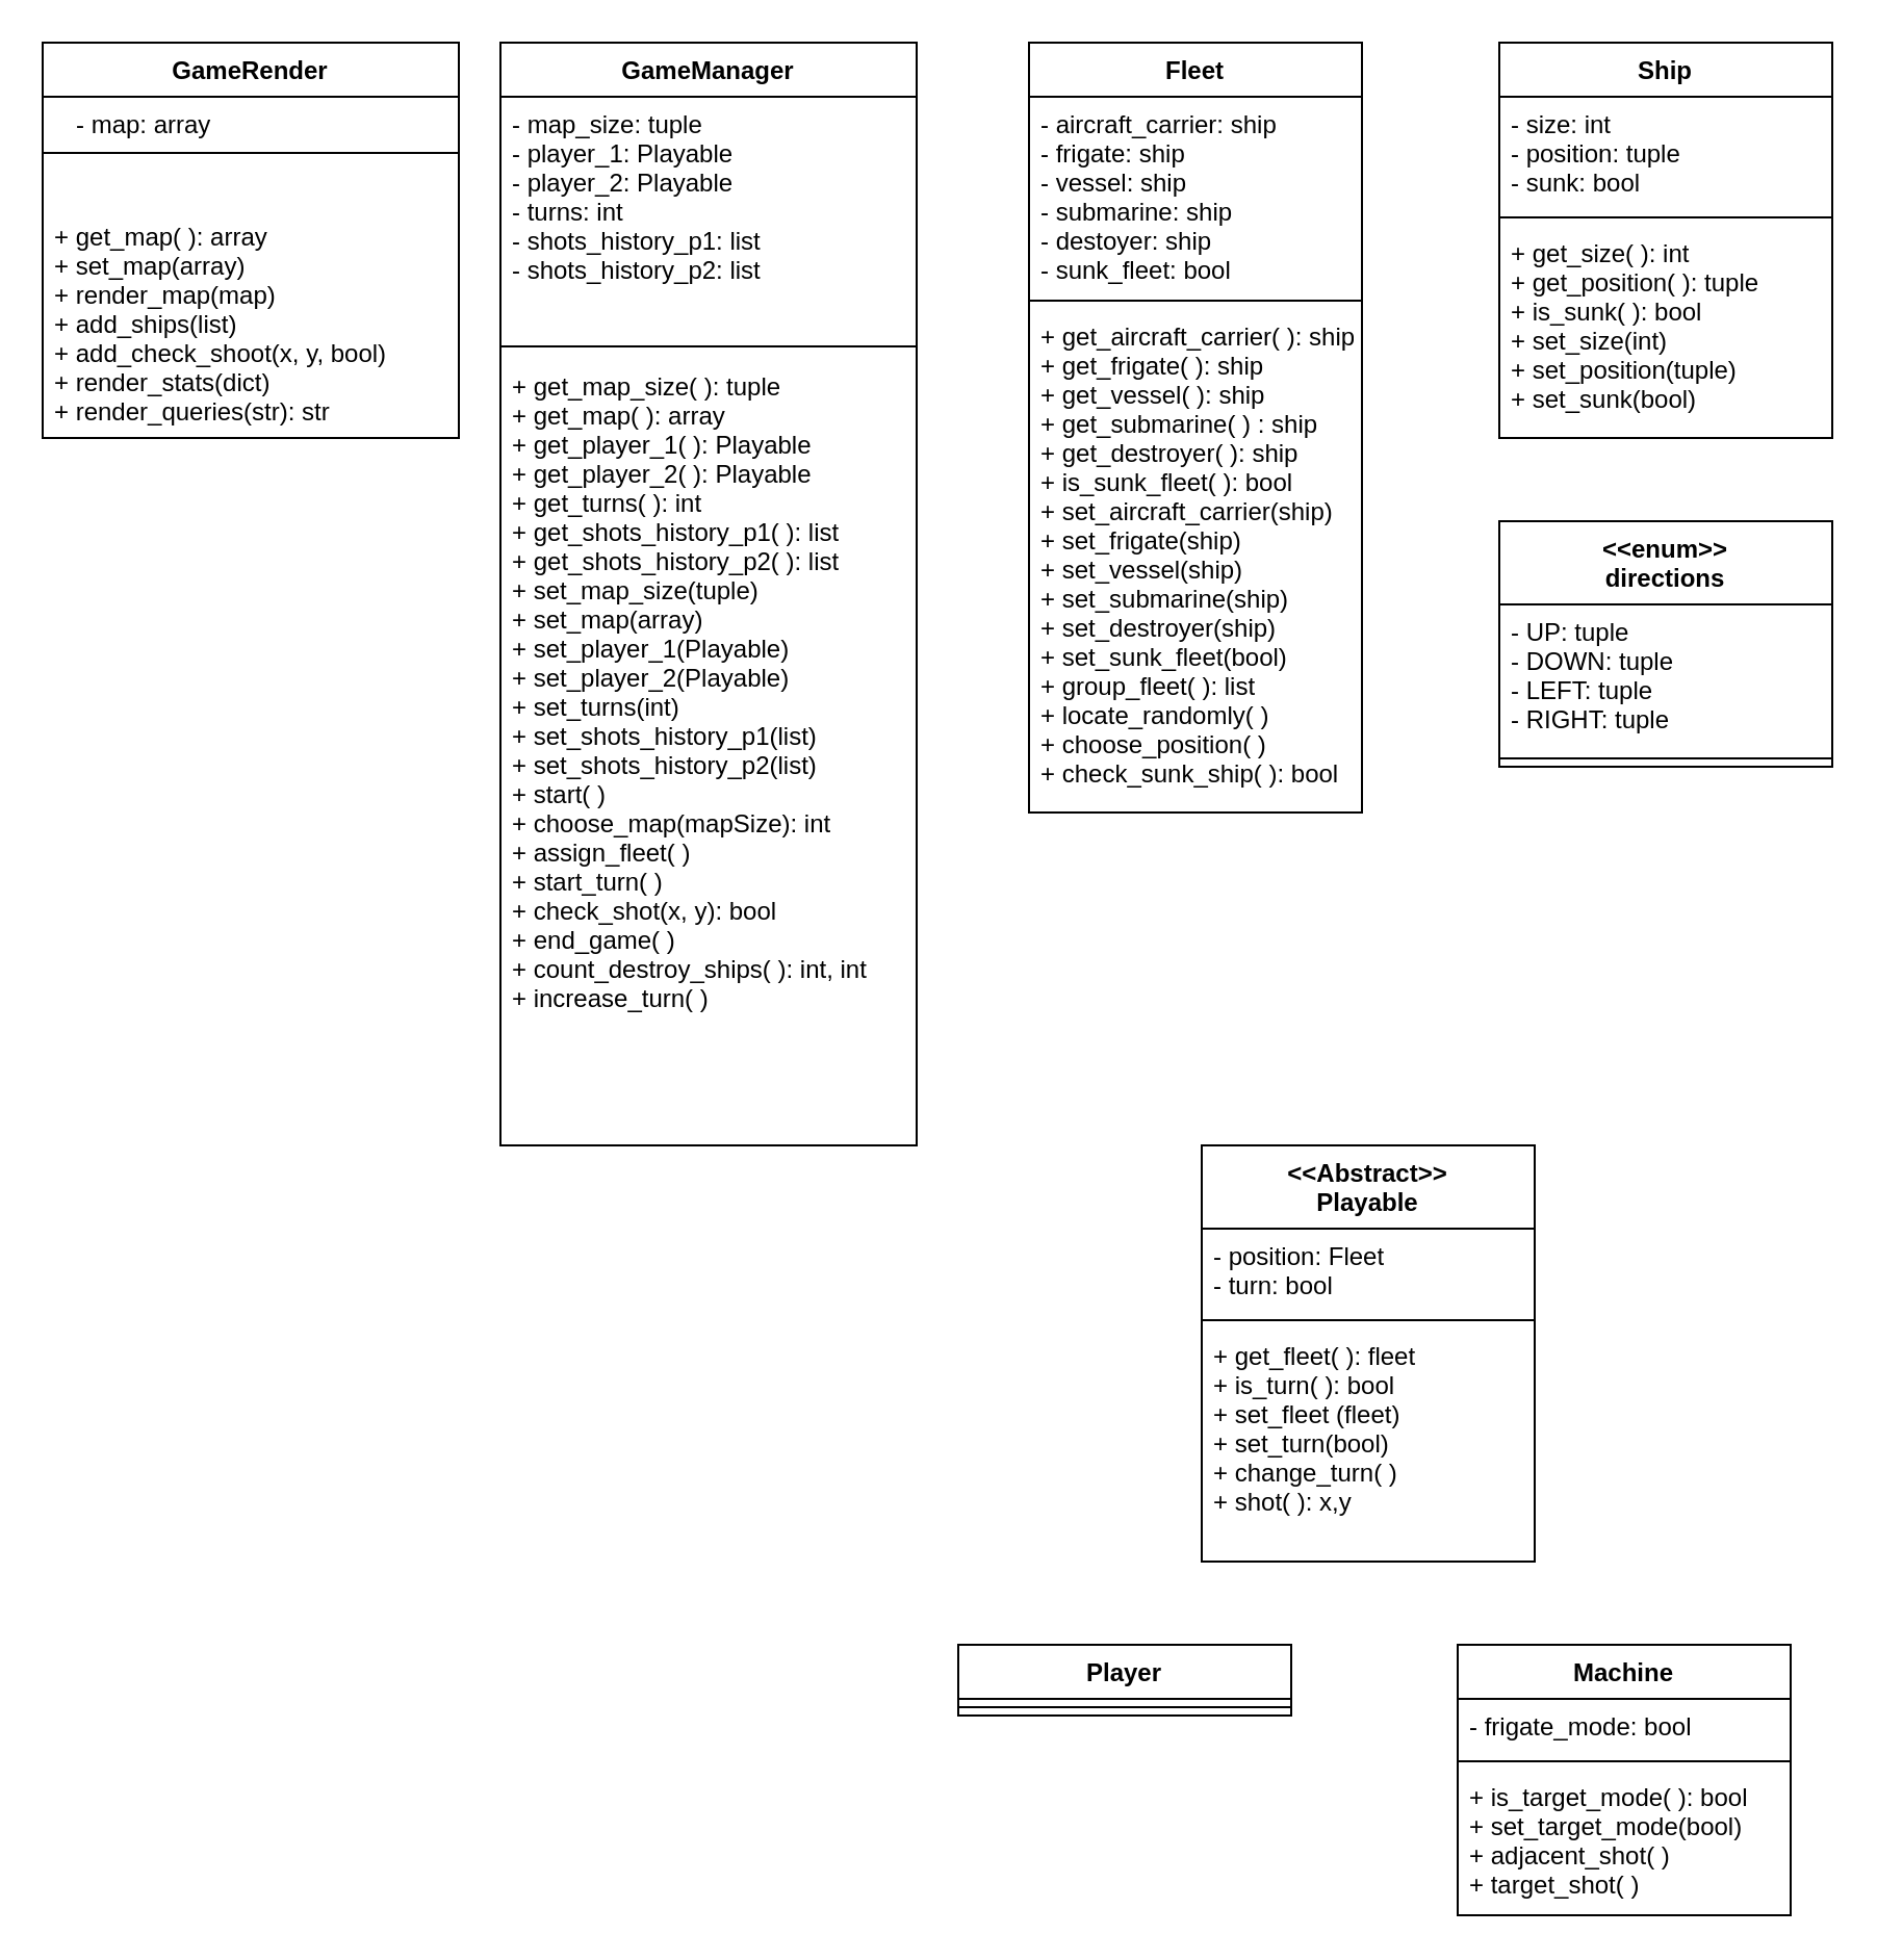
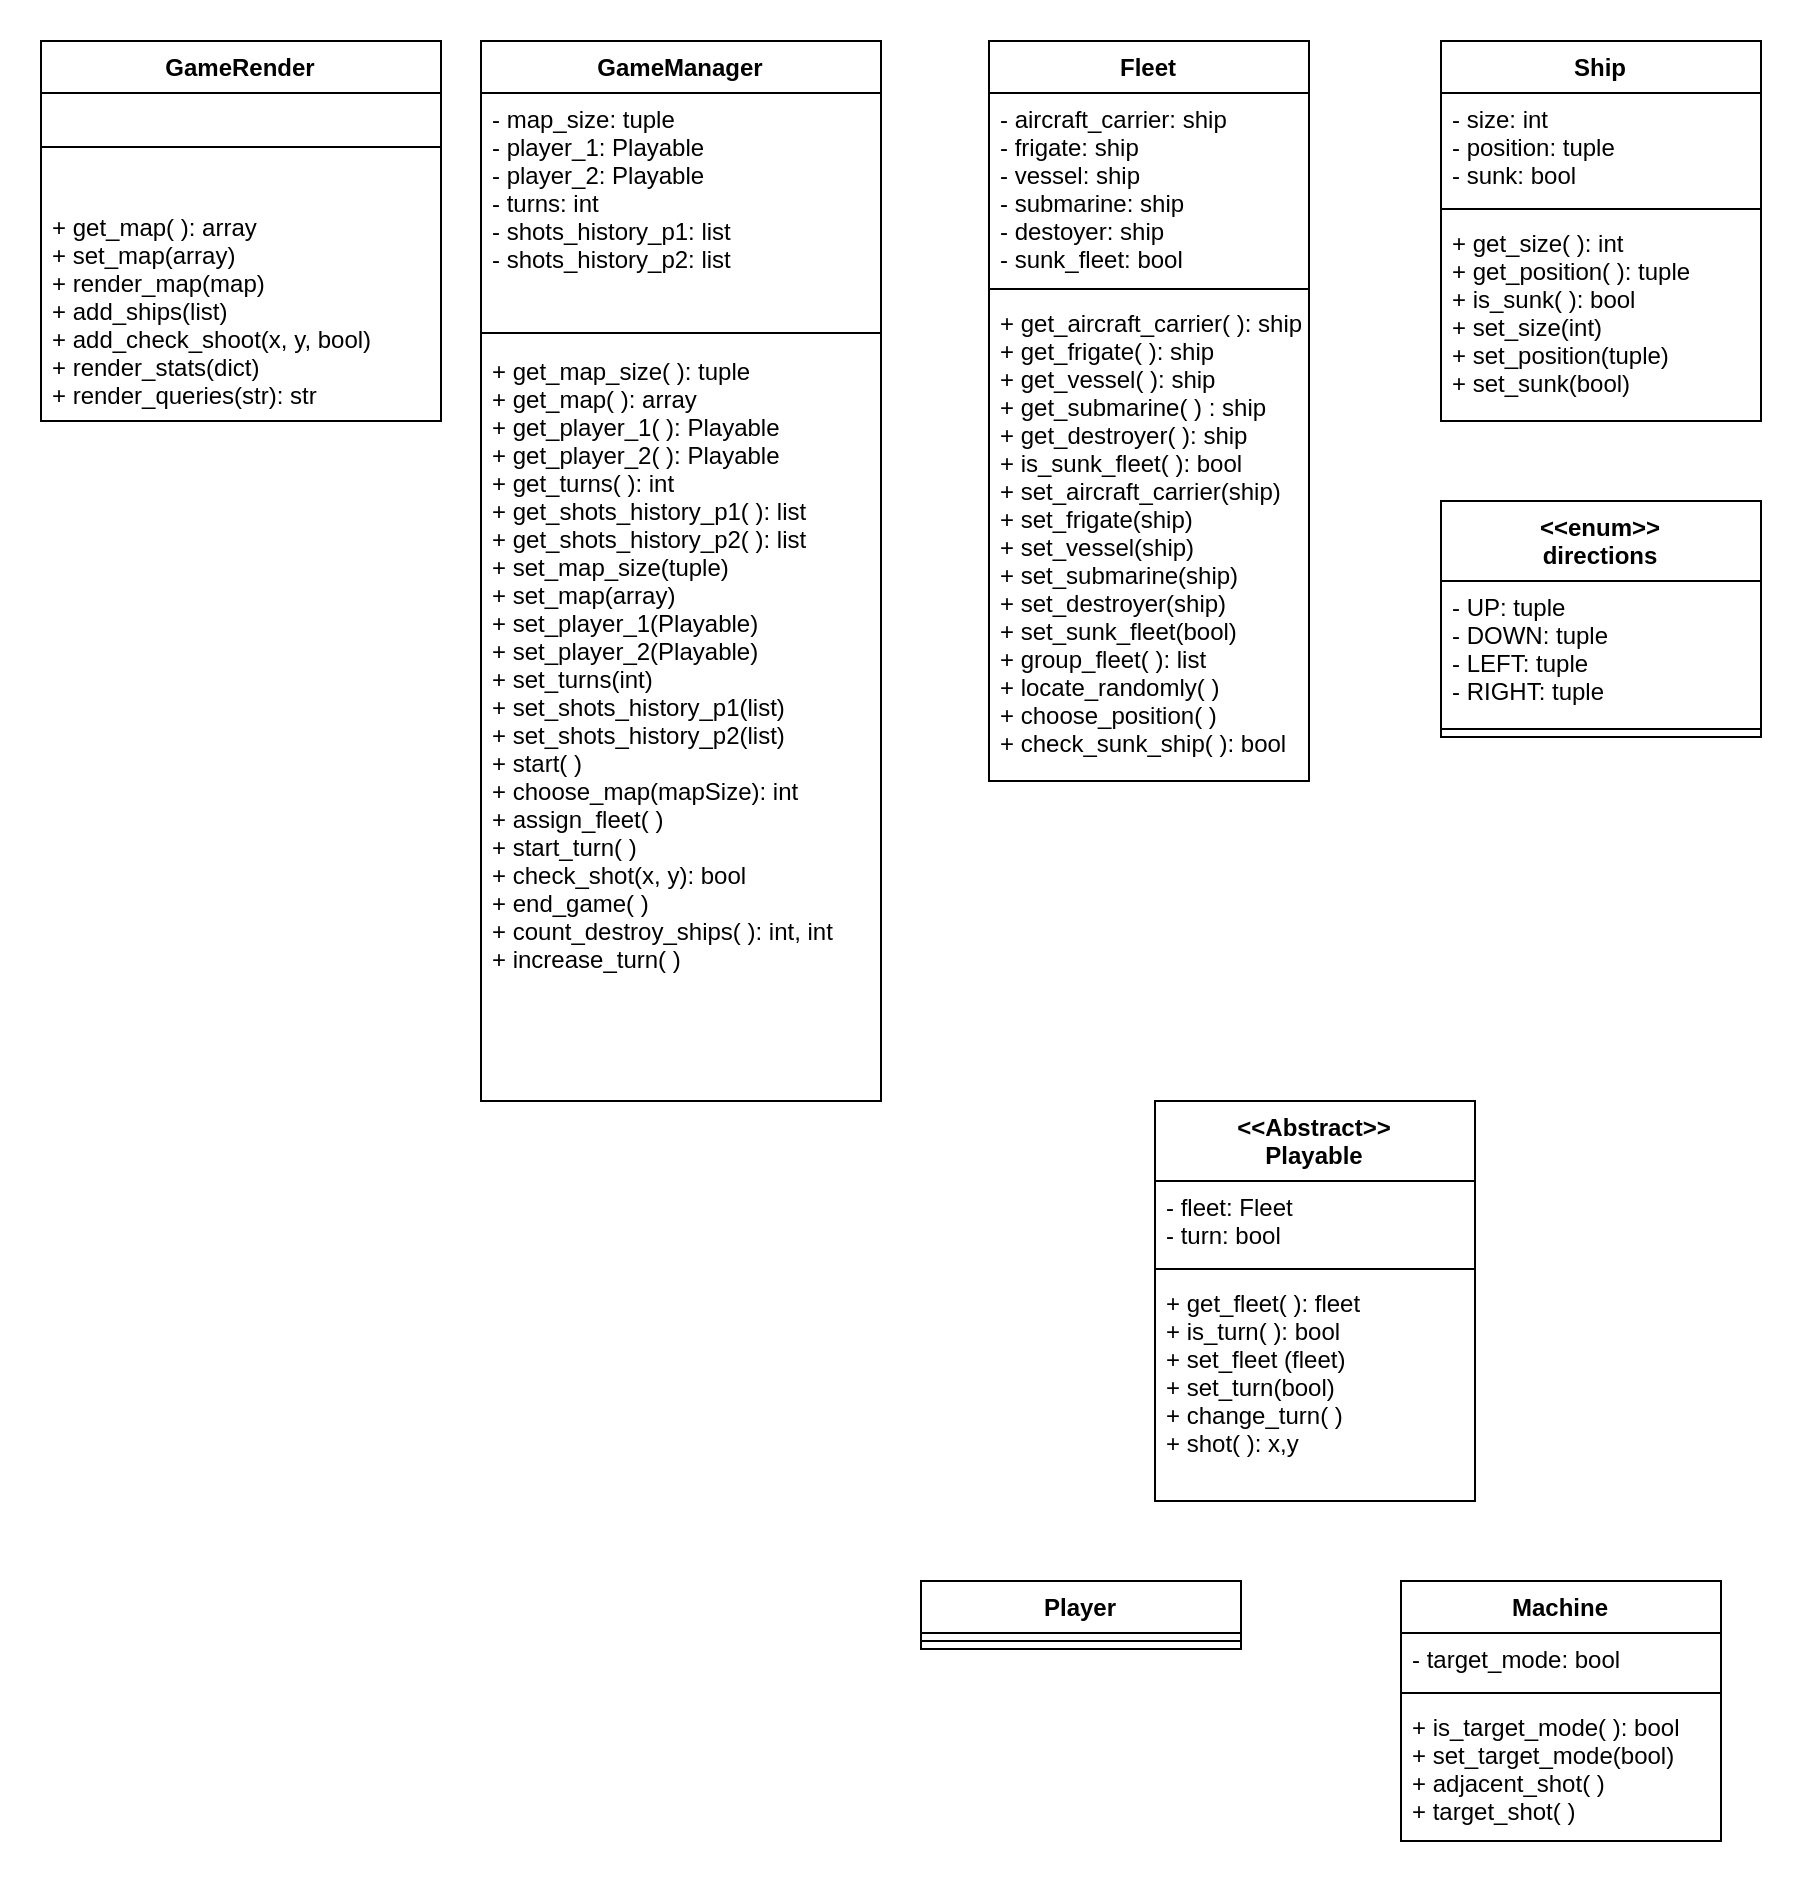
- <mxCell id="30" value="&lt;span style=&quot;text-align: left;&quot;&gt;- map: array&amp;nbsp;&lt;/span&gt;" style="text;html=1;align=center;verticalAlign=middle;resizable=0;points=[];autosize=1;strokeColor=none;fillColor=none;" vertex="1" parent="1"><mxGeometry x="25" y="45" width="90" height="30" as="geometry" /></mxCell>
- <mxCell id="21" value="- position: Fleet&#10;- turn: bool" style="text;strokeColor=none;fillColor=none;align=left;verticalAlign=top;spacingLeft=4;spacingRight=4;overflow=hidden;rotatable=0;points=[[0,0.5],[1,0.5]];portConstraint=eastwest;" parent="20" vertex="1"><mxGeometry y="40" width="160" height="40" as="geometry" /></mxCell>
+ <mxCell id="21" value="- fleet: Fleet&#10;- turn: bool" style="text;strokeColor=none;fillColor=none;align=left;verticalAlign=top;spacingLeft=4;spacingRight=4;overflow=hidden;rotatable=0;points=[[0,0.5],[1,0.5]];portConstraint=eastwest;" parent="20" vertex="1"><mxGeometry y="40" width="160" height="40" as="geometry" /></mxCell>
- <mxCell id="13" value="- frigate_mode: bool" style="text;strokeColor=none;fillColor=none;align=left;verticalAlign=top;spacingLeft=4;spacingRight=4;overflow=hidden;rotatable=0;points=[[0,0.5],[1,0.5]];portConstraint=eastwest;" parent="12" vertex="1"><mxGeometry y="26" width="160" height="26" as="geometry" /></mxCell>
+ <mxCell id="13" value="- target_mode: bool" style="text;strokeColor=none;fillColor=none;align=left;verticalAlign=top;spacingLeft=4;spacingRight=4;overflow=hidden;rotatable=0;points=[[0,0.5],[1,0.5]];portConstraint=eastwest;" parent="12" vertex="1"><mxGeometry y="26" width="160" height="26" as="geometry" /></mxCell>
